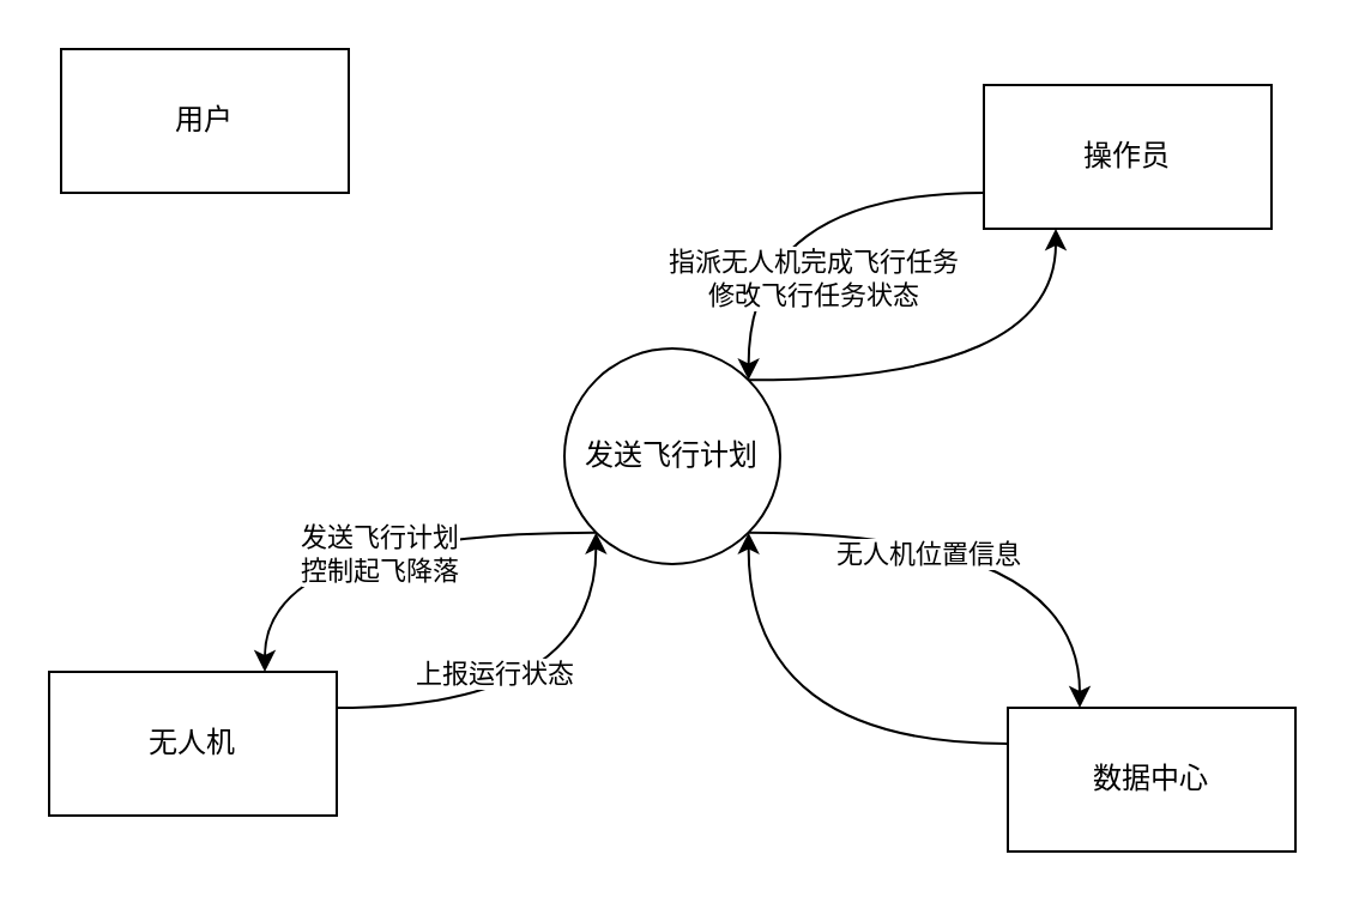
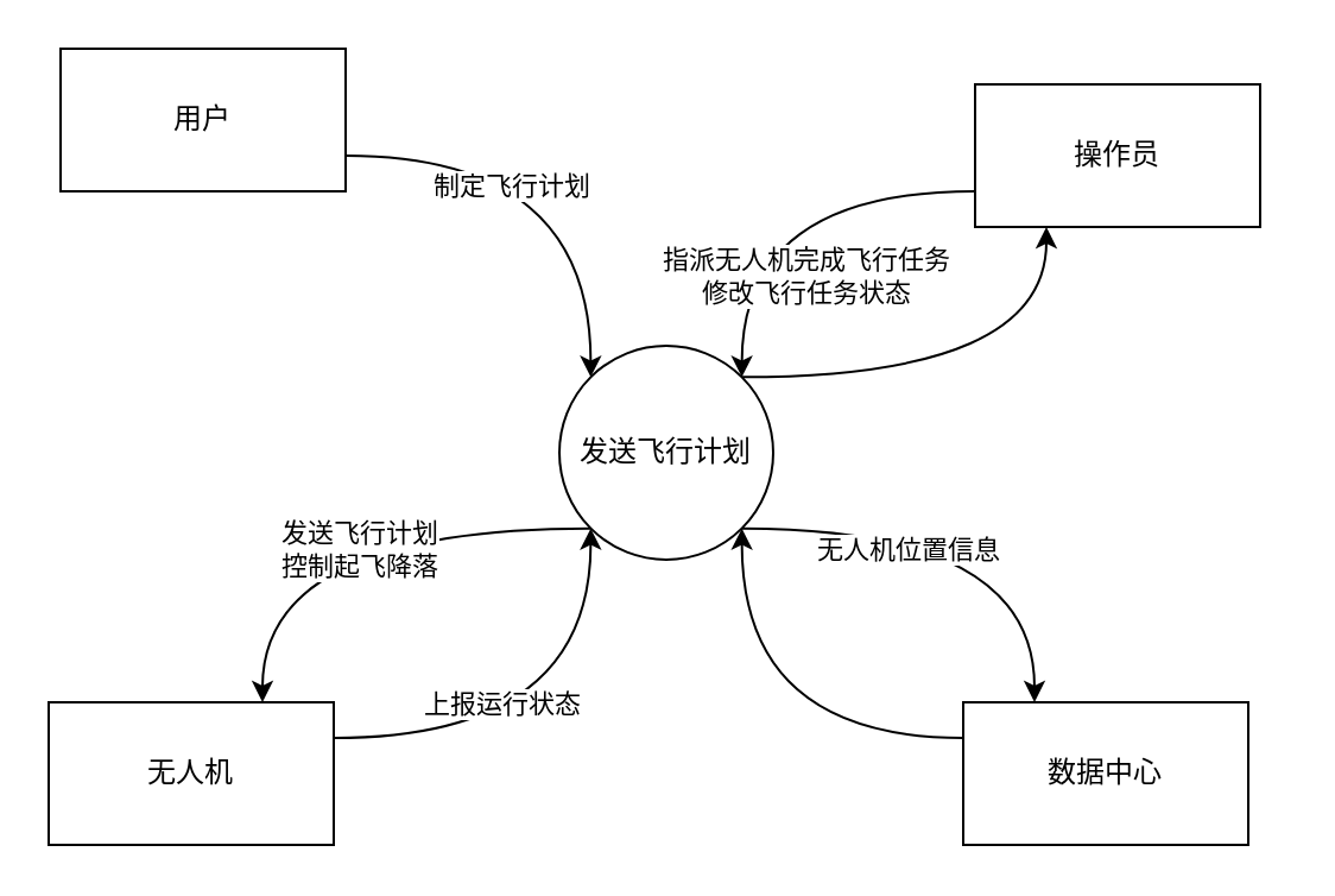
+ <mxCell id="2" style="edgeStyle=orthogonalEdgeStyle;curved=1;rounded=0;orthogonalLoop=1;jettySize=auto;html=1;exitX=1;exitY=0.75;exitDx=0;exitDy=0;entryX=0;entryY=0;entryDx=0;entryDy=0;" edge="1" parent="1" source="4" target="18"><mxGeometry relative="1" as="geometry" /></mxCell>
+ <mxCell id="3" value="制定飞行计划" style="edgeLabel;html=1;align=center;verticalAlign=middle;resizable=0;points=[];" vertex="1" connectable="0" parent="2"><mxGeometry x="-0.302" y="-12" relative="1" as="geometry"><mxPoint as="offset" /></mxGeometry></mxCell>
- <mxCell id="7" value="无人机" style="rounded=0;whiteSpace=wrap;html=1;" vertex="1" parent="1"><mxGeometry x="20" y="280" width="120" height="60" as="geometry" /></mxCell>
+ <mxCell id="7" value="无人机" style="rounded=0;whiteSpace=wrap;html=1;" vertex="1" parent="1"><mxGeometry x="20" y="295" width="120" height="60" as="geometry" /></mxCell>
- <mxCell id="9" value="数据中心" style="rounded=0;whiteSpace=wrap;html=1;" vertex="1" parent="1"><mxGeometry x="420" y="295" width="120" height="60" as="geometry" /></mxCell>
+ <mxCell id="9" value="数据中心" style="rounded=0;whiteSpace=wrap;html=1;" vertex="1" parent="1"><mxGeometry x="405" y="295" width="120" height="60" as="geometry" /></mxCell>
